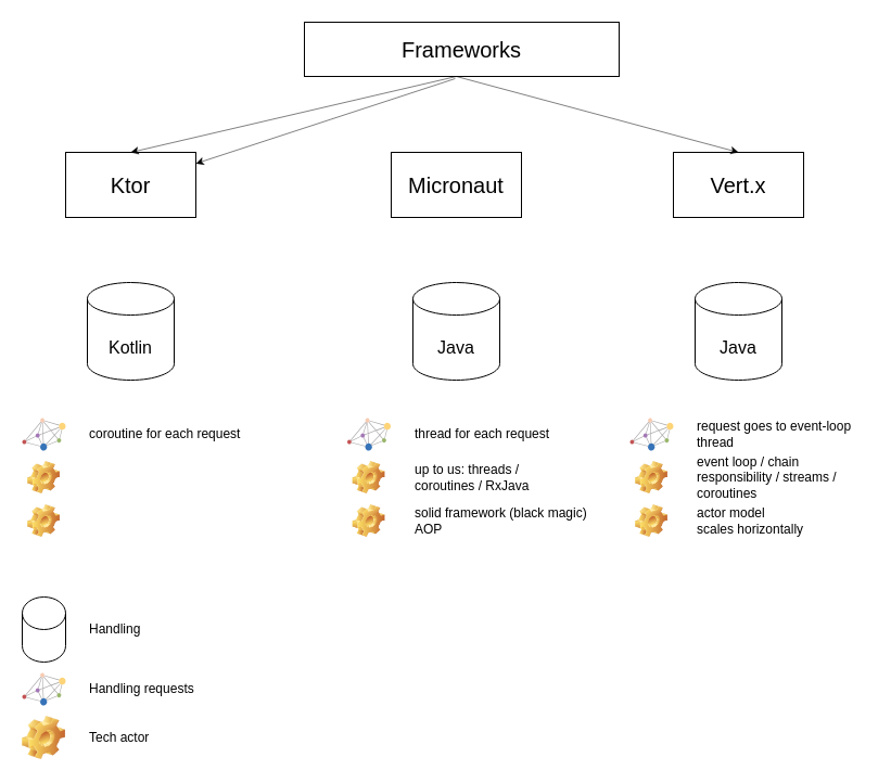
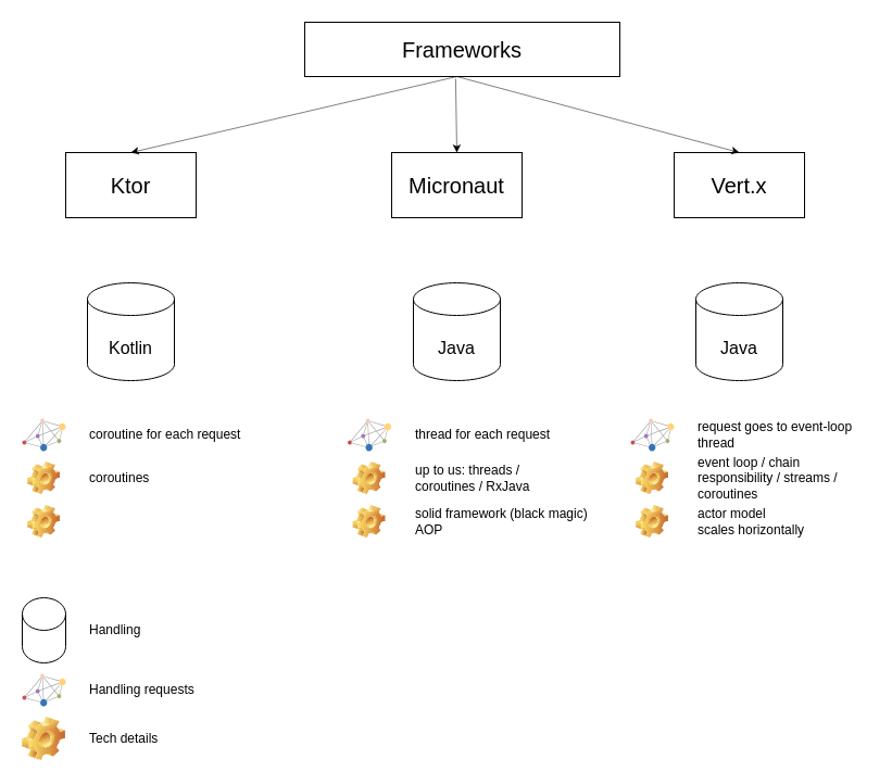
- <mxCell id="11" value="" style="endArrow=classic;html=1;rounded=0;fontSize=12;exitX=0.479;exitY=1.04;exitDx=0;exitDy=0;exitPerimeter=0;strokeWidth=0.5;" edge="1" parent="1" source="2" target="3"><mxGeometry width="50" height="50" relative="1" as="geometry"><mxPoint x="370" y="390" as="sourcePoint" /><mxPoint x="420" y="130" as="targetPoint" /></mxGeometry></mxCell>
+ <mxCell id="11" value="" style="endArrow=classic;html=1;rounded=0;fontSize=12;exitX=0.479;exitY=1.04;exitDx=0;exitDy=0;exitPerimeter=0;entryX=0.5;entryY=0;entryDx=0;entryDy=0;strokeWidth=0.5;" edge="1" parent="1" source="2" target="4"><mxGeometry width="50" height="50" relative="1" as="geometry"><mxPoint x="370" y="390" as="sourcePoint" /><mxPoint x="420" y="130" as="targetPoint" /></mxGeometry></mxCell>
+ <mxCell id="17" value="coroutines" style="text;html=1;strokeColor=none;fillColor=none;align=left;verticalAlign=middle;whiteSpace=wrap;rounded=0;fontSize=12;" vertex="1" parent="1"><mxGeometry x="80" y="420" width="140" height="40" as="geometry" /></mxCell>
- <mxCell id="34" value="Tech actor" style="text;html=1;strokeColor=none;fillColor=none;align=left;verticalAlign=middle;whiteSpace=wrap;rounded=0;fontSize=12;" vertex="1" parent="1"><mxGeometry x="80" y="665" width="120" height="30" as="geometry" /></mxCell>
+ <mxCell id="34" value="Tech details" style="text;html=1;strokeColor=none;fillColor=none;align=left;verticalAlign=middle;whiteSpace=wrap;rounded=0;fontSize=12;" vertex="1" parent="1"><mxGeometry x="80" y="665" width="120" height="30" as="geometry" /></mxCell>
